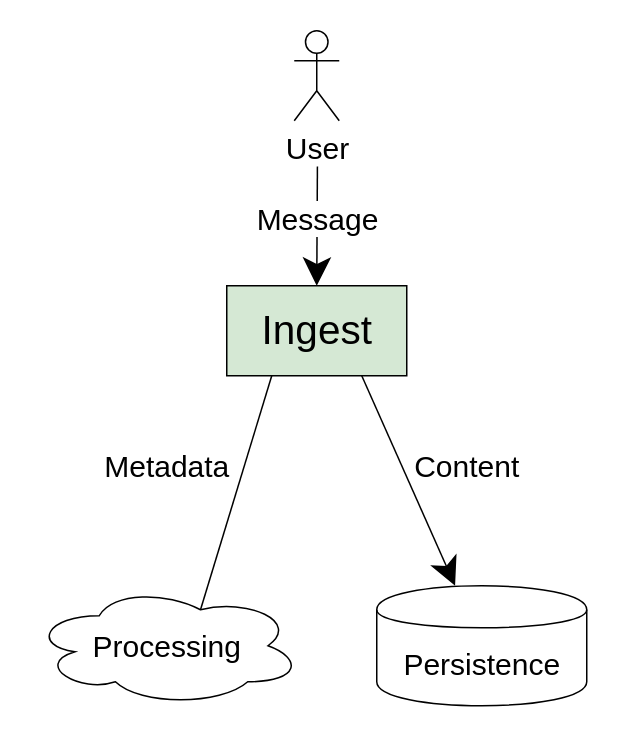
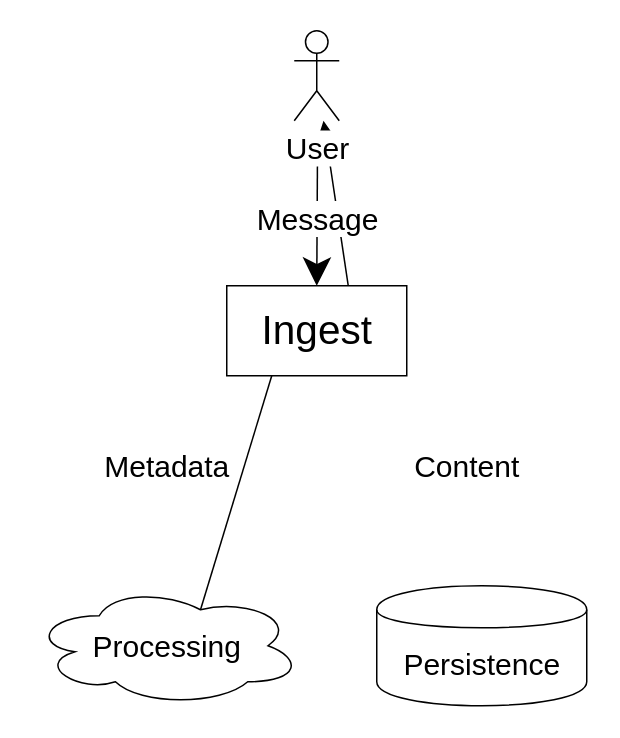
- <mxCell id="4" value="&lt;font style=&quot;font-size: 27px&quot;&gt;Ingest&lt;/font&gt;" style="rounded=0;whiteSpace=wrap;html=1;fillColor=#d5e8d4;" parent="1" vertex="1"><mxGeometry x="150.5" y="190" width="120" height="60" as="geometry" /></mxCell>
+ <mxCell id="4" value="&lt;font style=&quot;font-size: 27px&quot;&gt;Ingest&lt;/font&gt;" style="rounded=0;whiteSpace=wrap;html=1;" parent="1" vertex="1"><mxGeometry x="150.5" y="190" width="120" height="60" as="geometry" /></mxCell>
- <mxCell id="3" value="" style="edgeStyle=none;orthogonalLoop=1;jettySize=auto;html=1;exitX=0.75;exitY=1;exitDx=0;exitDy=0;startArrow=none;startFill=0;endSize=16;fontSize=20;horizontal=1;" parent="1" source="4" target="6" edge="1"><mxGeometry x="0.063" y="12" relative="1" as="geometry"><mxPoint as="offset" /></mxGeometry></mxCell>
+ <mxCell id="3" value="" style="edgeStyle=none;orthogonalLoop=1;jettySize=auto;html=1;exitX=0.75;exitY=1;exitDx=0;exitDy=0;startArrow=none;startFill=0;endSize=16;fontSize=20;horizontal=1;" parent="1" source="4" target="10" edge="1"><mxGeometry x="0.063" y="12" relative="1" as="geometry"><mxPoint as="offset" /></mxGeometry></mxCell>
